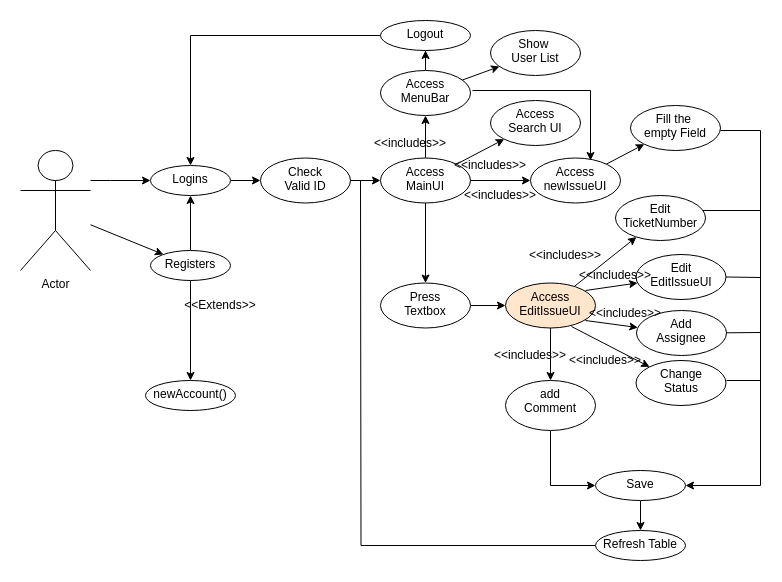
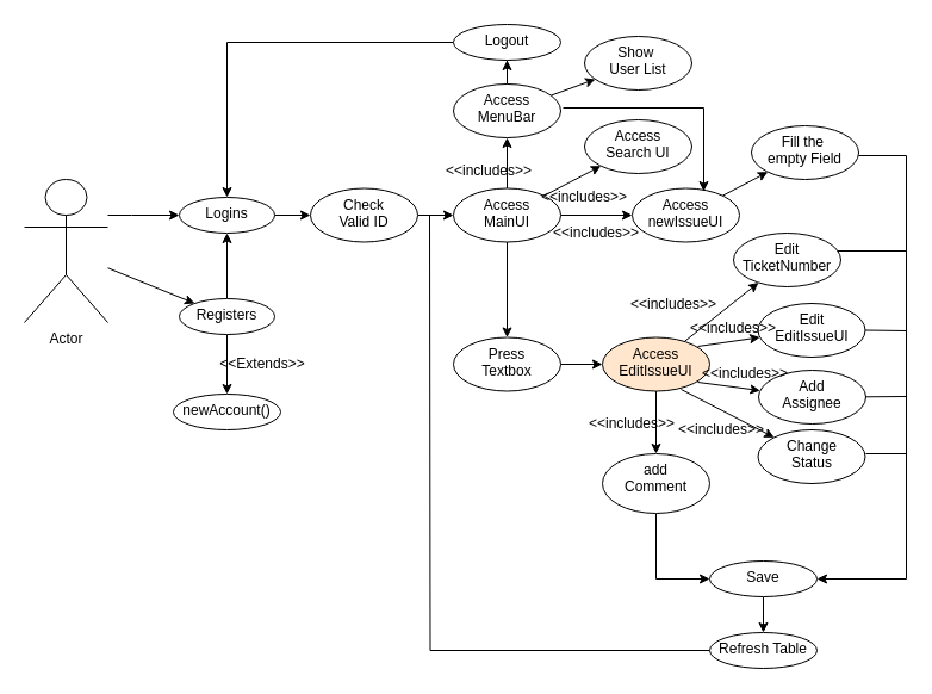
- <mxCell id="10" value="newAccount()" style="ellipse;whiteSpace=wrap;html=1;verticalAlign=top;" vertex="1" parent="1"><mxGeometry x="145" y="380" width="90" height="30" as="geometry" /></mxCell>
+ <mxCell id="10" value="newAccount()" style="ellipse;whiteSpace=wrap;html=1;verticalAlign=top;" vertex="1" parent="1"><mxGeometry x="145" y="330" width="90" height="30" as="geometry" /></mxCell>
